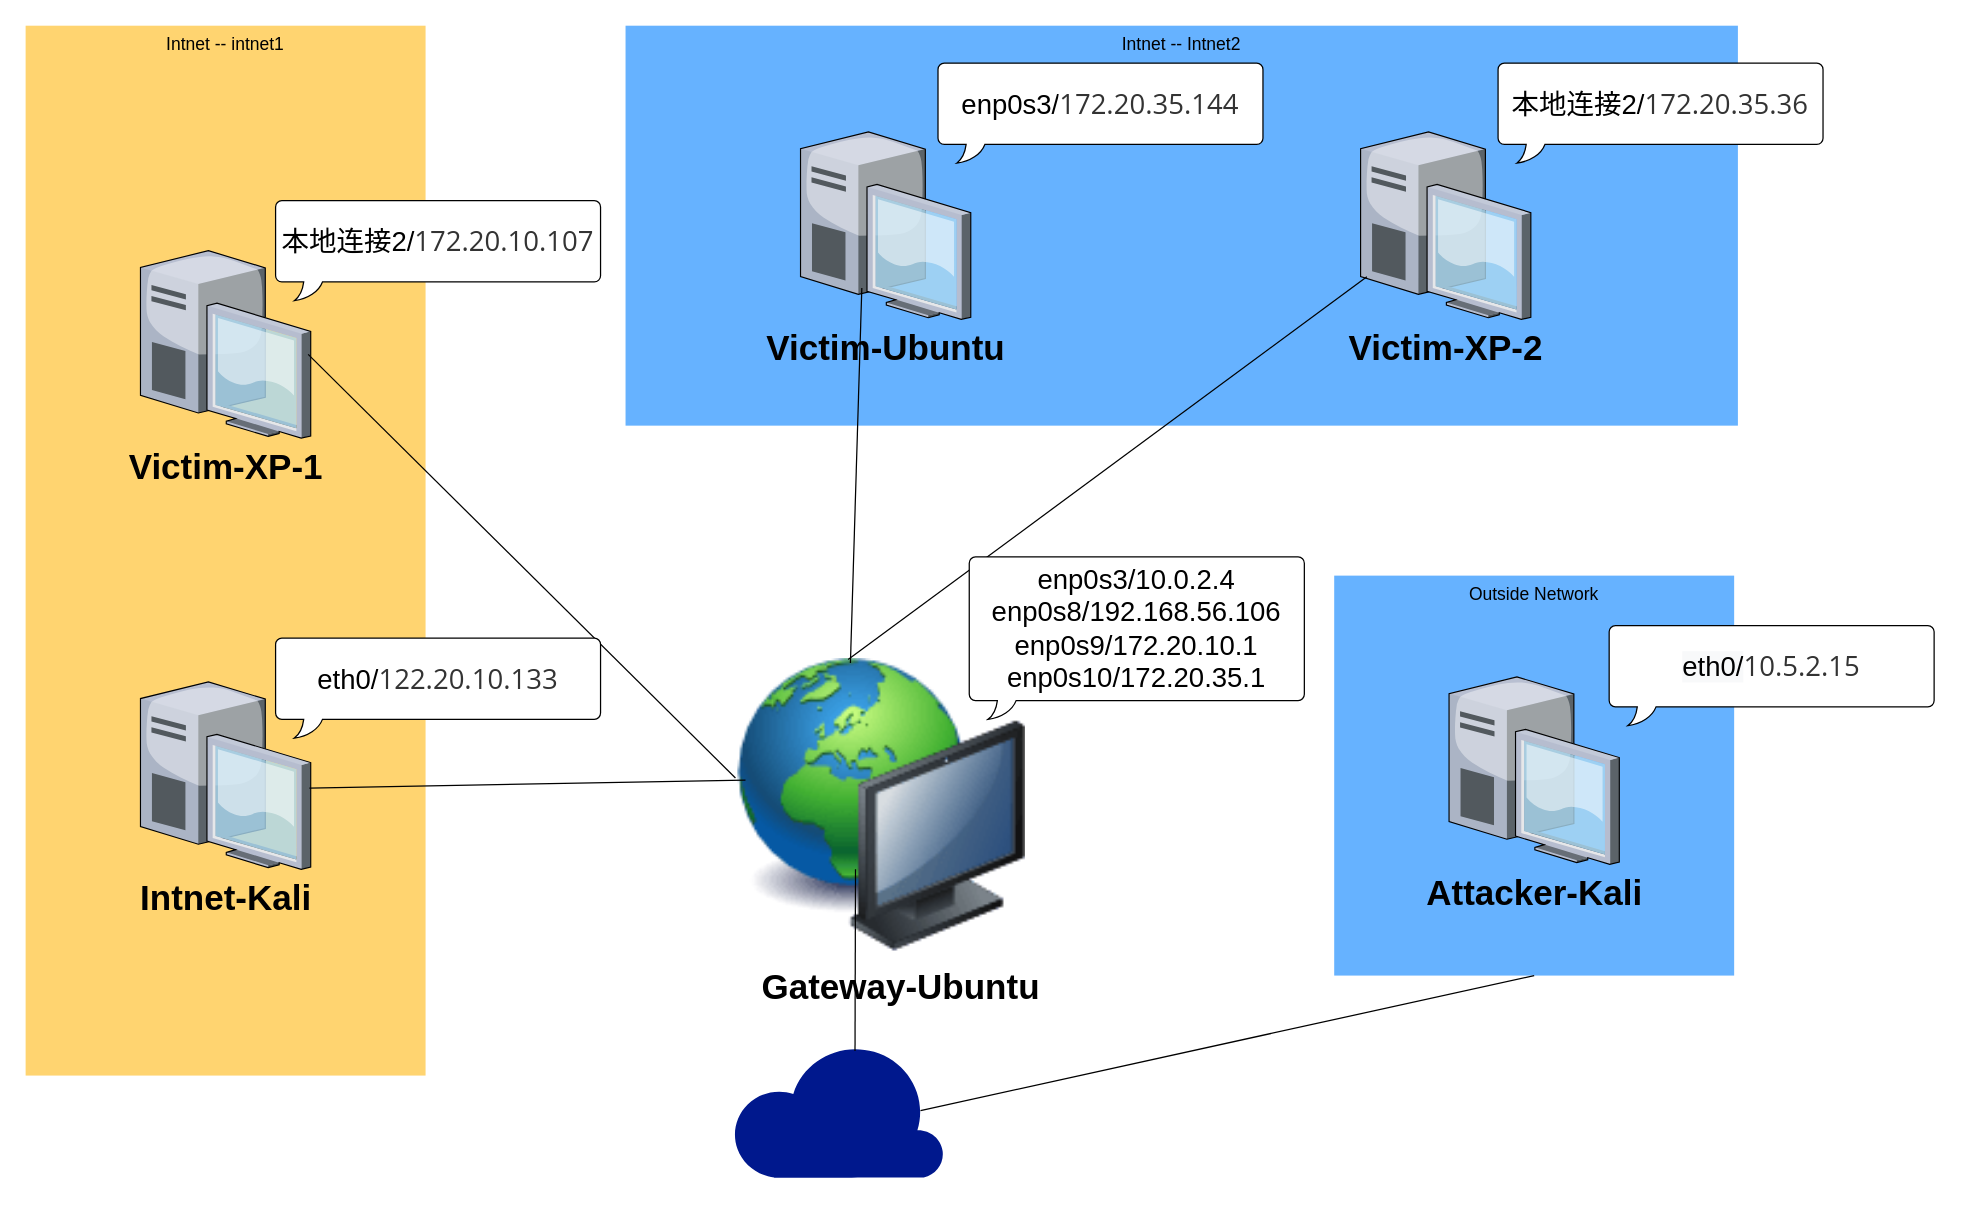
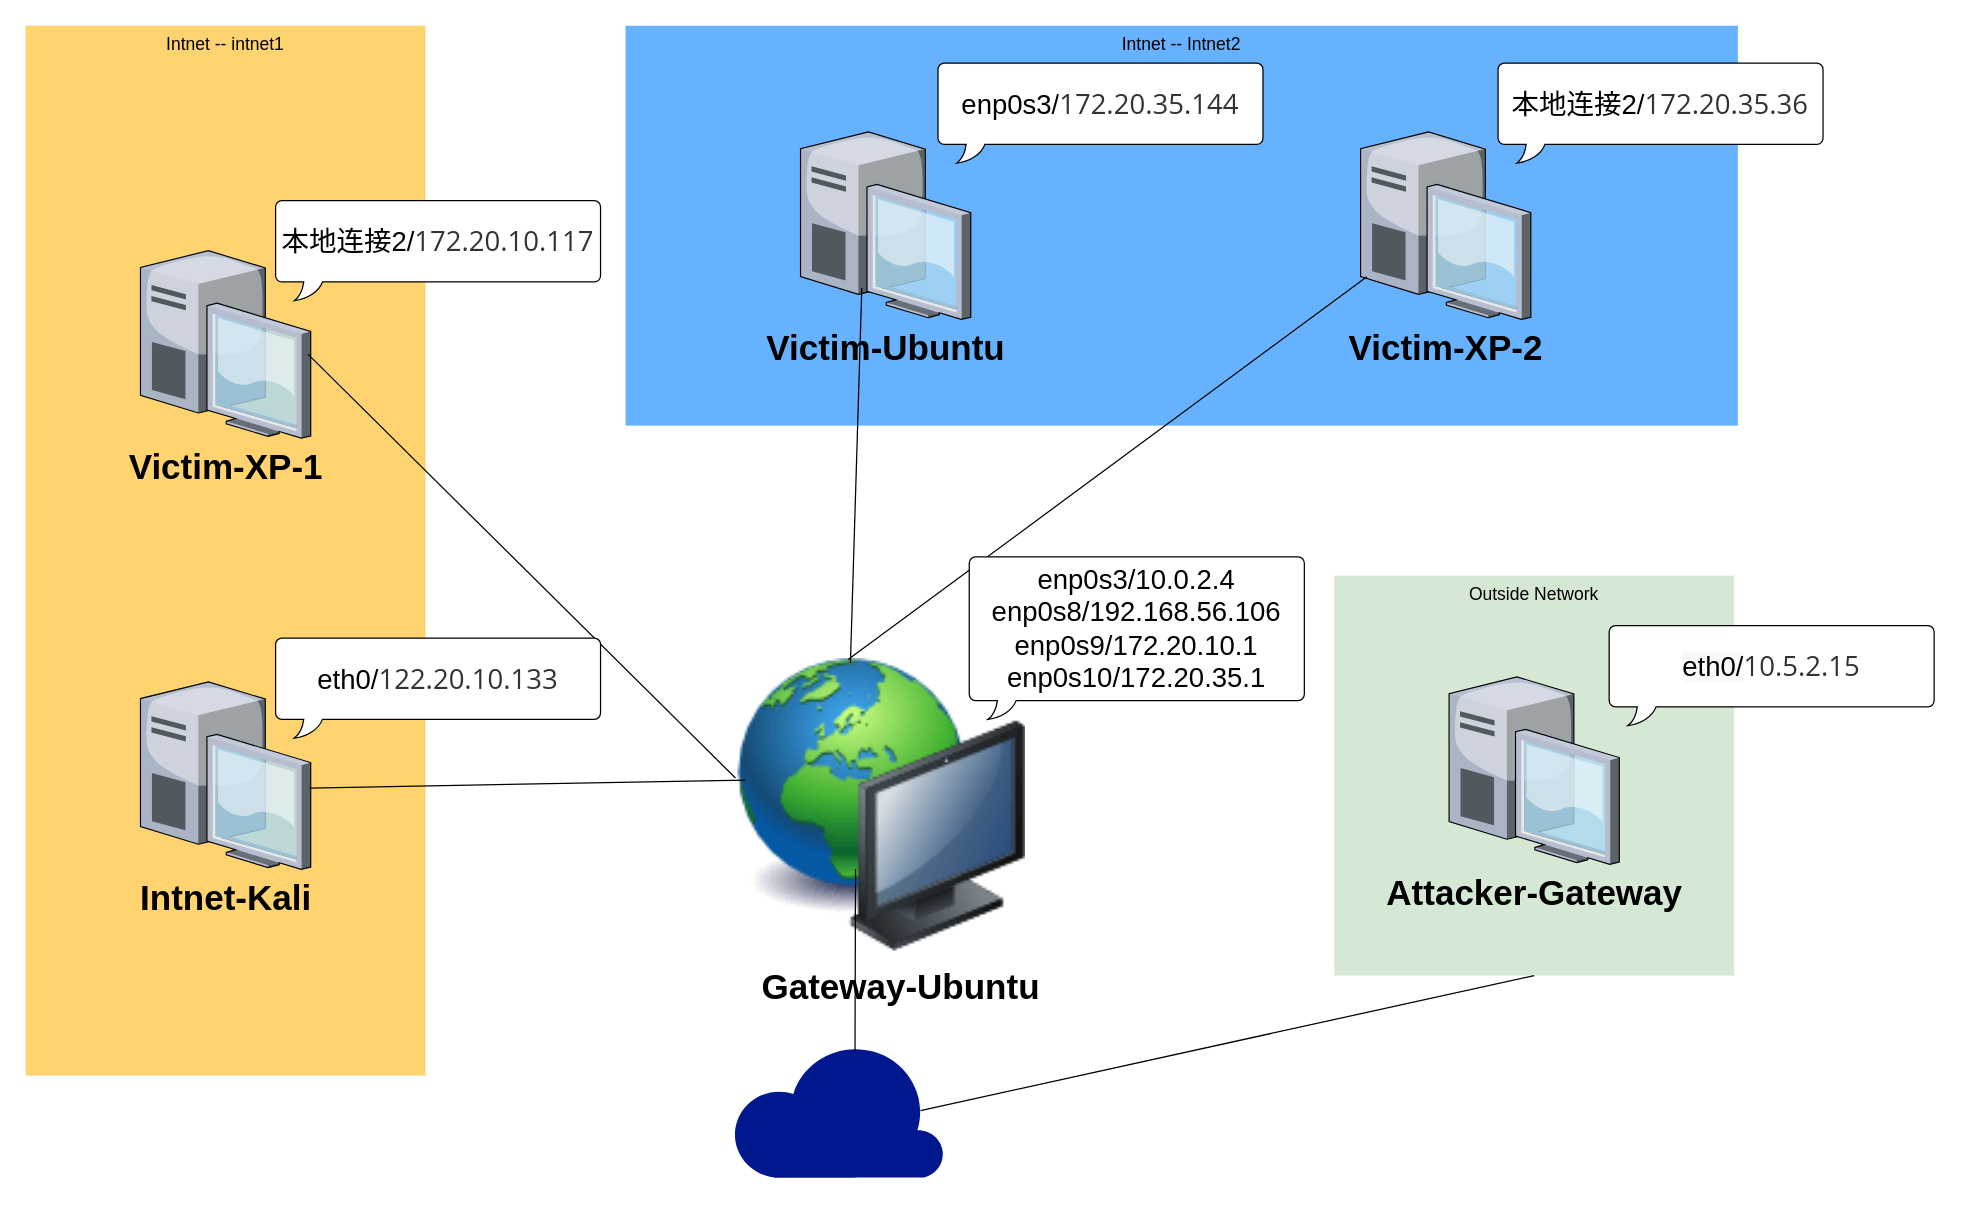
- <mxCell id="19" value="&lt;font style=&quot;font-size: 22px&quot;&gt;本地连接2/&lt;span style=&quot;color: rgb(51 , 51 , 51) ; font-family: &amp;#34;open sans&amp;#34; , &amp;#34;clear sans&amp;#34; , &amp;#34;helvetica neue&amp;#34; , &amp;#34;helvetica&amp;#34; , &amp;#34;arial&amp;#34; , sans-serif ; background-color: rgb(255 , 255 , 255)&quot;&gt;172.20.10.107&lt;/span&gt;&lt;/font&gt;" style="whiteSpace=wrap;html=1;shape=mxgraph.basic.roundRectCallout;dx=30;dy=15;size=5;boundedLbl=1;" vertex="1" parent="1"><mxGeometry x="220" y="160" width="260" height="80" as="geometry" /></mxCell>
+ <mxCell id="19" value="&lt;font style=&quot;font-size: 22px&quot;&gt;本地连接2/&lt;span style=&quot;color: rgb(51 , 51 , 51) ; font-family: &amp;#34;open sans&amp;#34; , &amp;#34;clear sans&amp;#34; , &amp;#34;helvetica neue&amp;#34; , &amp;#34;helvetica&amp;#34; , &amp;#34;arial&amp;#34; , sans-serif ; background-color: rgb(255 , 255 , 255)&quot;&gt;172.20.10.117&lt;/span&gt;&lt;/font&gt;" style="whiteSpace=wrap;html=1;shape=mxgraph.basic.roundRectCallout;dx=30;dy=15;size=5;boundedLbl=1;" vertex="1" parent="1"><mxGeometry x="220" y="160" width="260" height="80" as="geometry" /></mxCell>
- <mxCell id="3" value="Outside Network" style="whiteSpace=wrap;html=1;fillColor=#66b2ff;fontSize=14;strokeColor=none;verticalAlign=top;" parent="1" vertex="1"><mxGeometry x="1067" y="460" width="320" height="320" as="geometry" /></mxCell>
+ <mxCell id="3" value="Outside Network" style="whiteSpace=wrap;html=1;fillColor=#d5e8d4;fontSize=14;strokeColor=none;verticalAlign=top;" parent="1" vertex="1"><mxGeometry x="1067" y="460" width="320" height="320" as="geometry" /></mxCell>
- <mxCell id="9" value="&lt;font style=&quot;font-size: 28px&quot;&gt;&lt;b&gt;Attacker-Kali&lt;/b&gt;&lt;/font&gt;" style="verticalLabelPosition=bottom;aspect=fixed;html=1;verticalAlign=top;strokeColor=none;shape=mxgraph.citrix.desktop;fillColor=#66B2FF;gradientColor=#0066CC;fontSize=14;" vertex="1" parent="1"><mxGeometry x="1158.89" y="541" width="136.22" height="150" as="geometry" /></mxCell>
+ <mxCell id="9" value="&lt;font style=&quot;font-size: 28px&quot;&gt;&lt;b&gt;Attacker-Gateway&lt;/b&gt;&lt;/font&gt;" style="verticalLabelPosition=bottom;aspect=fixed;html=1;verticalAlign=top;strokeColor=none;shape=mxgraph.citrix.desktop;fillColor=#66B2FF;gradientColor=#0066CC;fontSize=14;" vertex="1" parent="1"><mxGeometry x="1158.89" y="541" width="136.22" height="150" as="geometry" /></mxCell>
